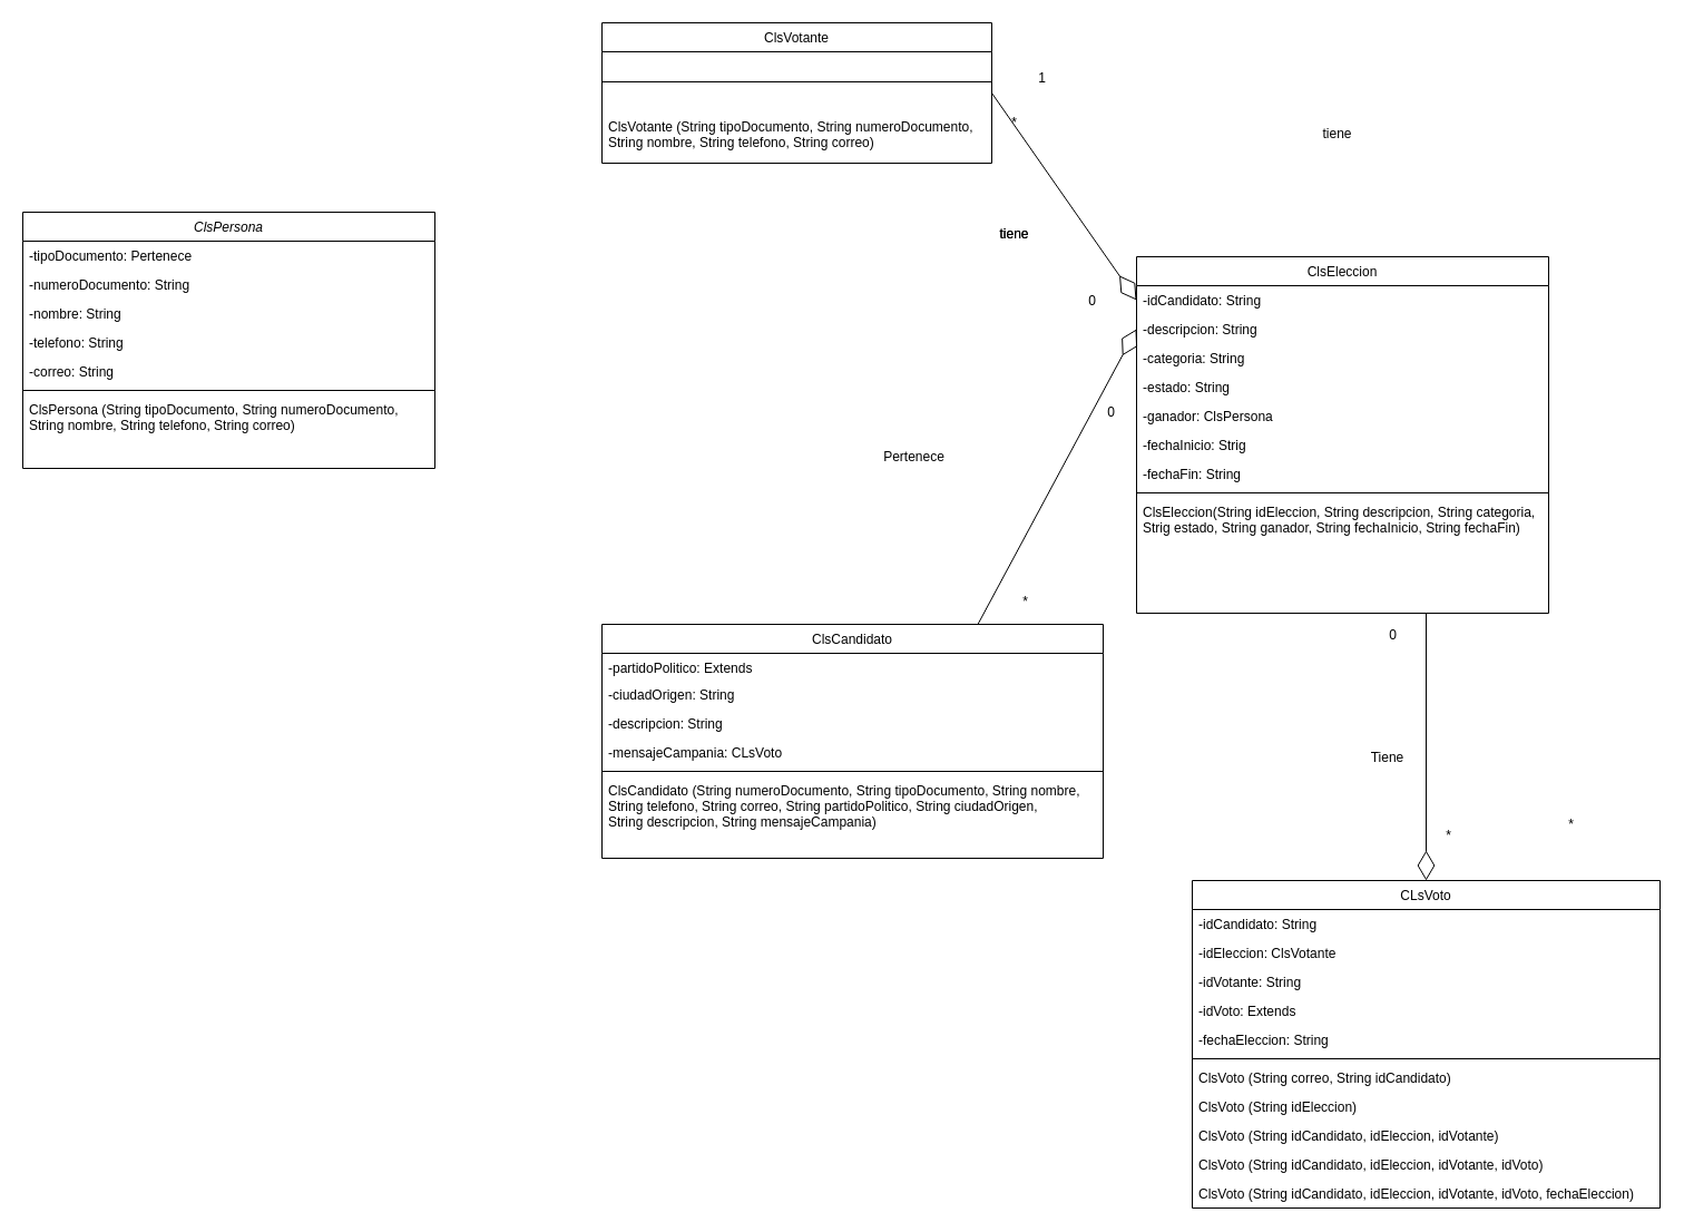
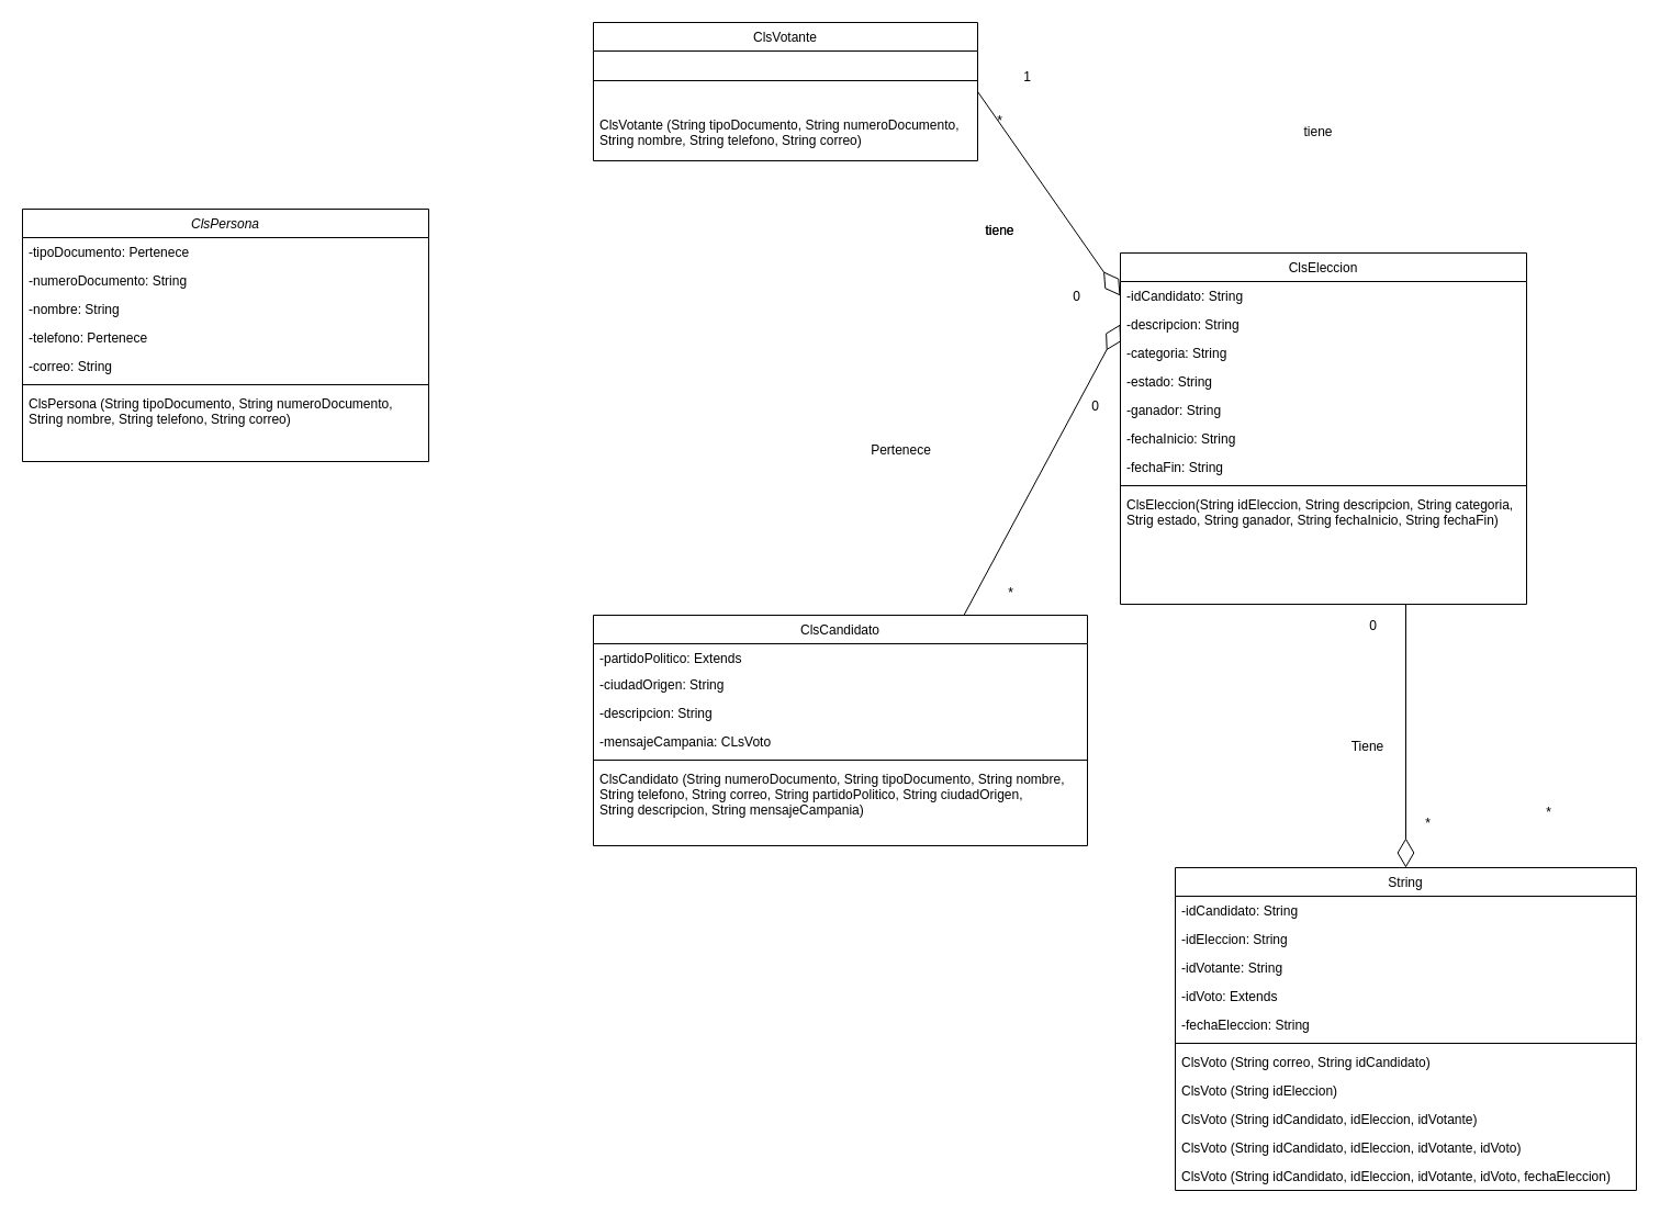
- <mxCell id="6" value="-telefono: String" style="text;align=left;verticalAlign=top;spacingLeft=4;spacingRight=4;overflow=hidden;rotatable=0;points=[[0,0.5],[1,0.5]];portConstraint=eastwest;rounded=0;shadow=0;html=0;" parent="2" vertex="1"><mxGeometry y="104" width="370" height="26" as="geometry" /></mxCell>
+ <mxCell id="6" value="-telefono: Pertenece" style="text;align=left;verticalAlign=top;spacingLeft=4;spacingRight=4;overflow=hidden;rotatable=0;points=[[0,0.5],[1,0.5]];portConstraint=eastwest;rounded=0;shadow=0;html=0;" parent="2" vertex="1"><mxGeometry y="104" width="370" height="26" as="geometry" /></mxCell>
- <mxCell id="22" value="-ganador: ClsPersona" style="text;align=left;verticalAlign=top;spacingLeft=4;spacingRight=4;overflow=hidden;rotatable=0;points=[[0,0.5],[1,0.5]];portConstraint=eastwest;" vertex="1" parent="17"><mxGeometry y="130" width="370" height="26" as="geometry" /></mxCell>
+ <mxCell id="22" value="-ganador: String" style="text;align=left;verticalAlign=top;spacingLeft=4;spacingRight=4;overflow=hidden;rotatable=0;points=[[0,0.5],[1,0.5]];portConstraint=eastwest;" vertex="1" parent="17"><mxGeometry y="130" width="370" height="26" as="geometry" /></mxCell>
- <mxCell id="23" value="-fechaInicio: Strig" style="text;align=left;verticalAlign=top;spacingLeft=4;spacingRight=4;overflow=hidden;rotatable=0;points=[[0,0.5],[1,0.5]];portConstraint=eastwest;" vertex="1" parent="17"><mxGeometry y="156" width="370" height="26" as="geometry" /></mxCell>
+ <mxCell id="23" value="-fechaInicio: String" style="text;align=left;verticalAlign=top;spacingLeft=4;spacingRight=4;overflow=hidden;rotatable=0;points=[[0,0.5],[1,0.5]];portConstraint=eastwest;" vertex="1" parent="17"><mxGeometry y="156" width="370" height="26" as="geometry" /></mxCell>
- <mxCell id="40" value="CLsVoto" style="swimlane;fontStyle=0;align=center;verticalAlign=top;childLayout=stackLayout;horizontal=1;startSize=26;horizontalStack=0;resizeParent=1;resizeLast=0;collapsible=1;marginBottom=0;rounded=0;shadow=0;strokeWidth=1;" parent="1" vertex="1"><mxGeometry x="1070" y="790" width="420" height="294" as="geometry"><mxRectangle x="340" y="380" width="170" height="26" as="alternateBounds" /></mxGeometry></mxCell>
+ <mxCell id="40" value="String" style="swimlane;fontStyle=0;align=center;verticalAlign=top;childLayout=stackLayout;horizontal=1;startSize=26;horizontalStack=0;resizeParent=1;resizeLast=0;collapsible=1;marginBottom=0;rounded=0;shadow=0;strokeWidth=1;" parent="1" vertex="1"><mxGeometry x="1070" y="790" width="420" height="294" as="geometry"><mxRectangle x="340" y="380" width="170" height="26" as="alternateBounds" /></mxGeometry></mxCell>
- <mxCell id="42" value="-idEleccion: ClsVotante" style="text;align=left;verticalAlign=top;spacingLeft=4;spacingRight=4;overflow=hidden;rotatable=0;points=[[0,0.5],[1,0.5]];portConstraint=eastwest;" parent="40" vertex="1"><mxGeometry y="52" width="420" height="26" as="geometry" /></mxCell>
+ <mxCell id="42" value="-idEleccion: String" style="text;align=left;verticalAlign=top;spacingLeft=4;spacingRight=4;overflow=hidden;rotatable=0;points=[[0,0.5],[1,0.5]];portConstraint=eastwest;" parent="40" vertex="1"><mxGeometry y="52" width="420" height="26" as="geometry" /></mxCell>
